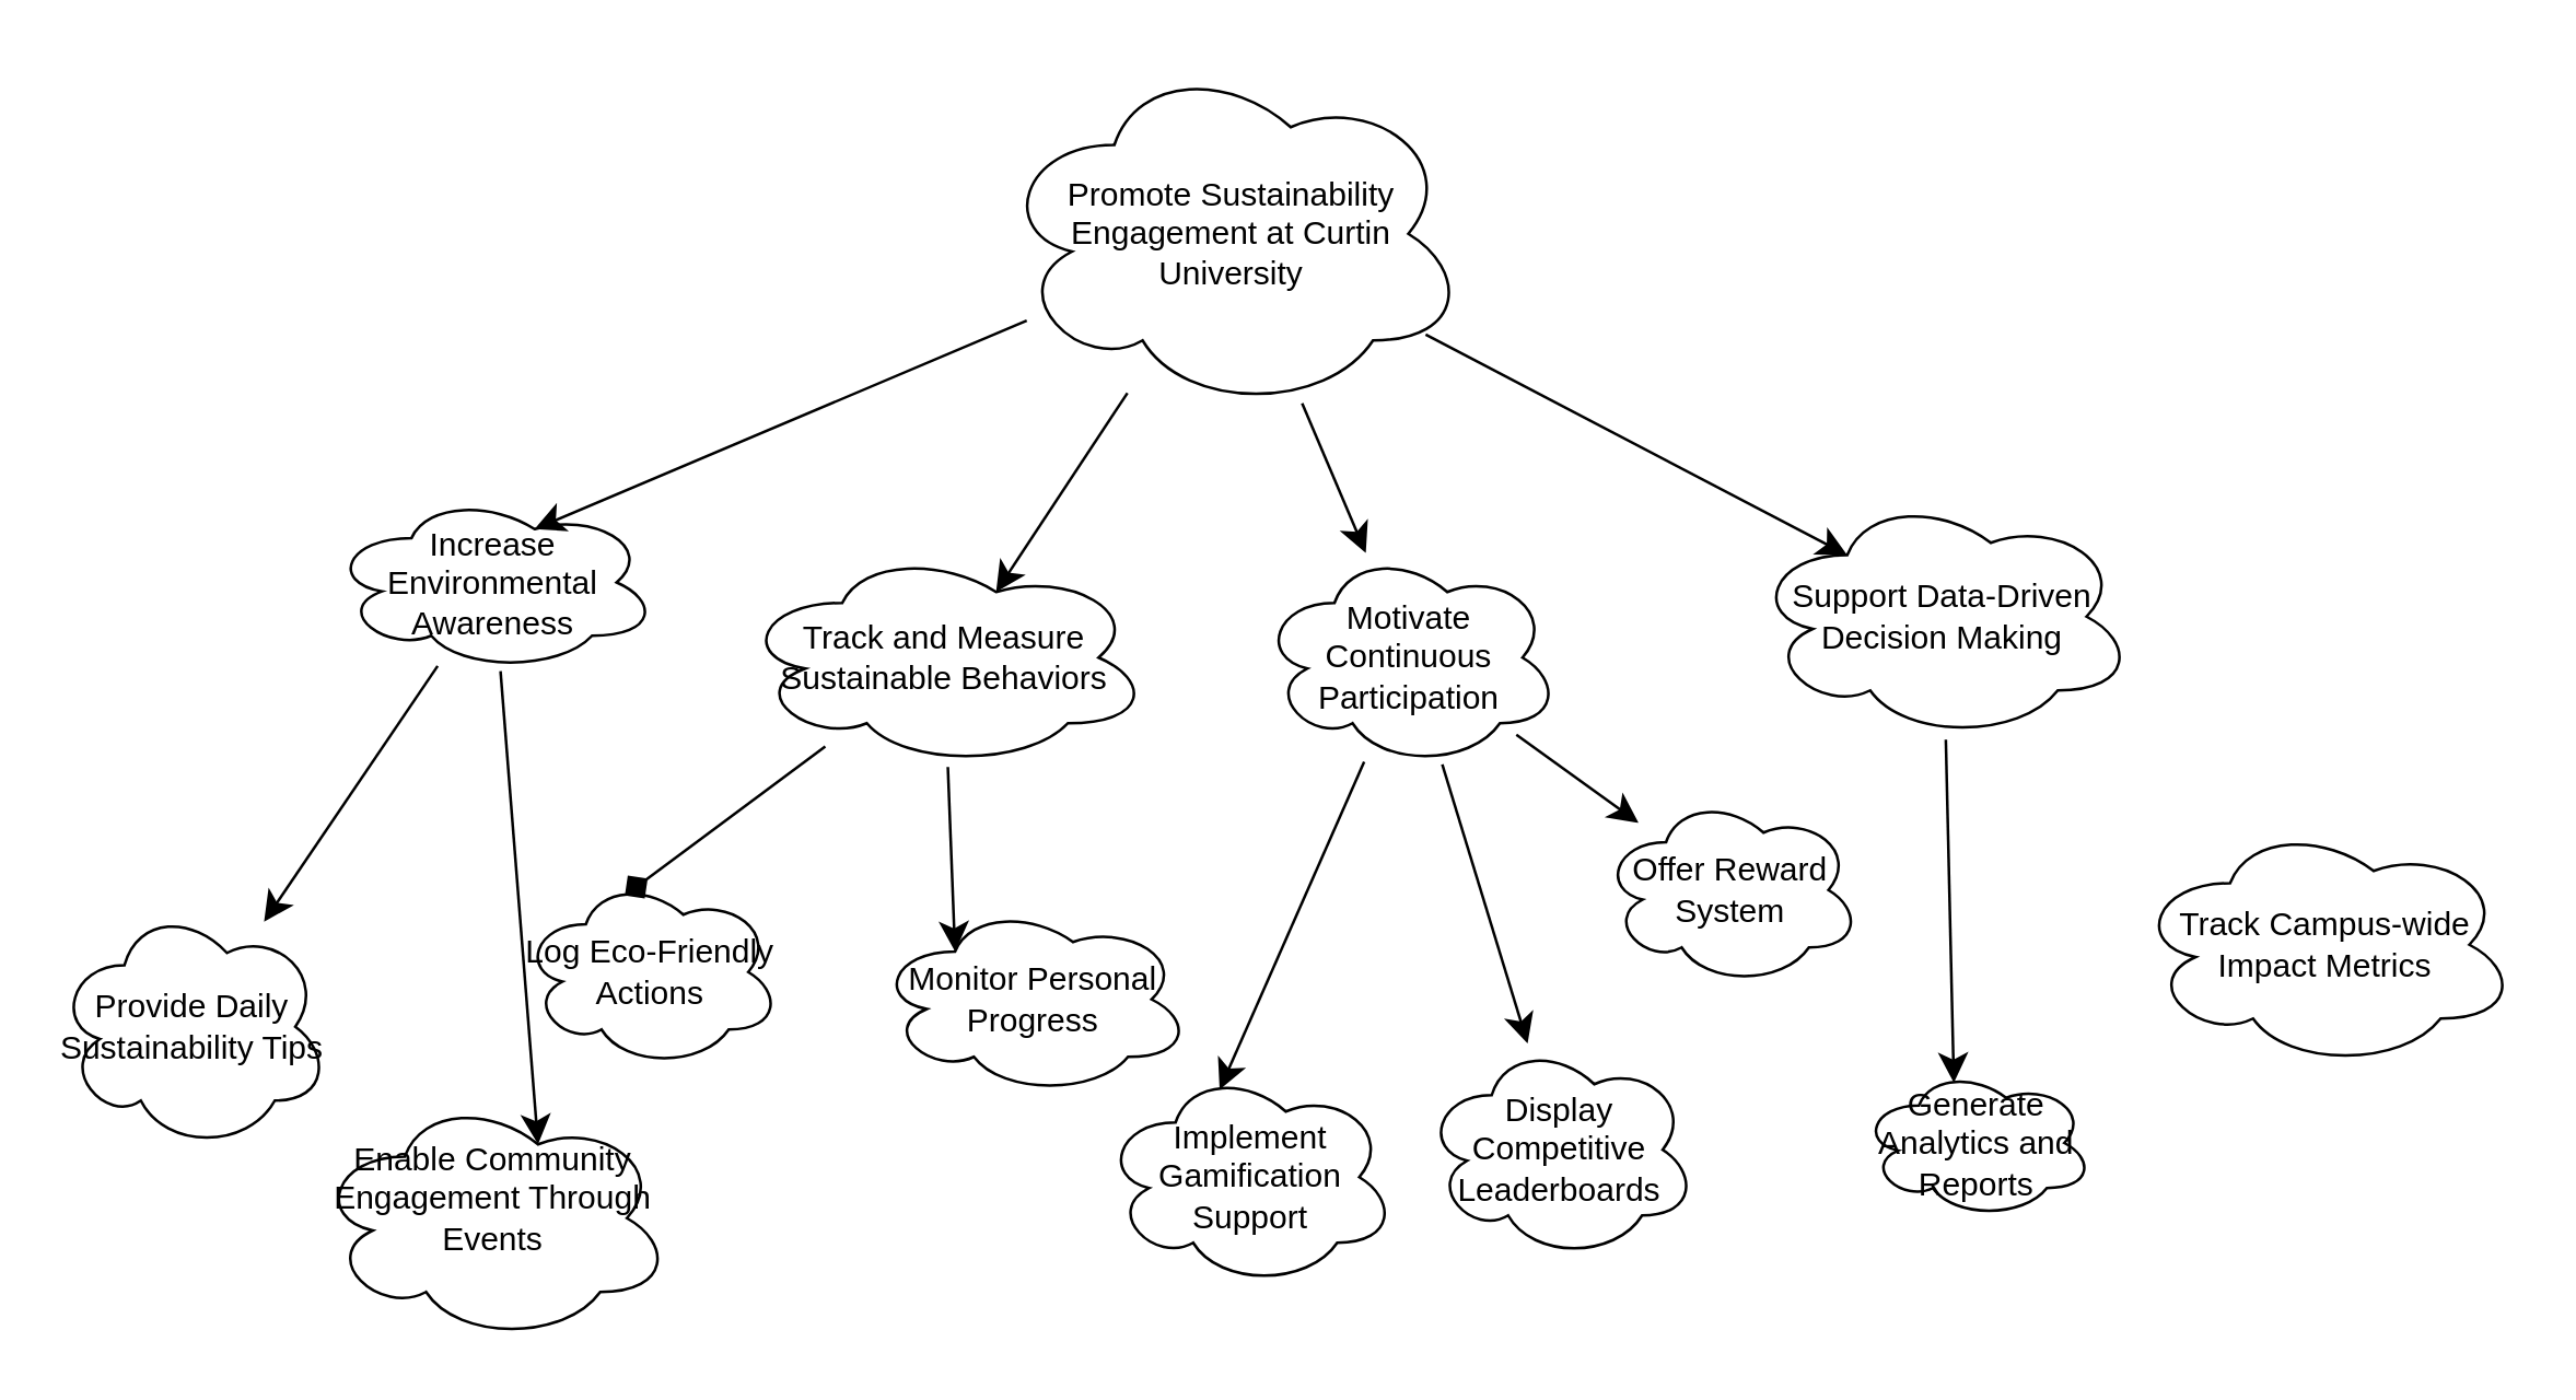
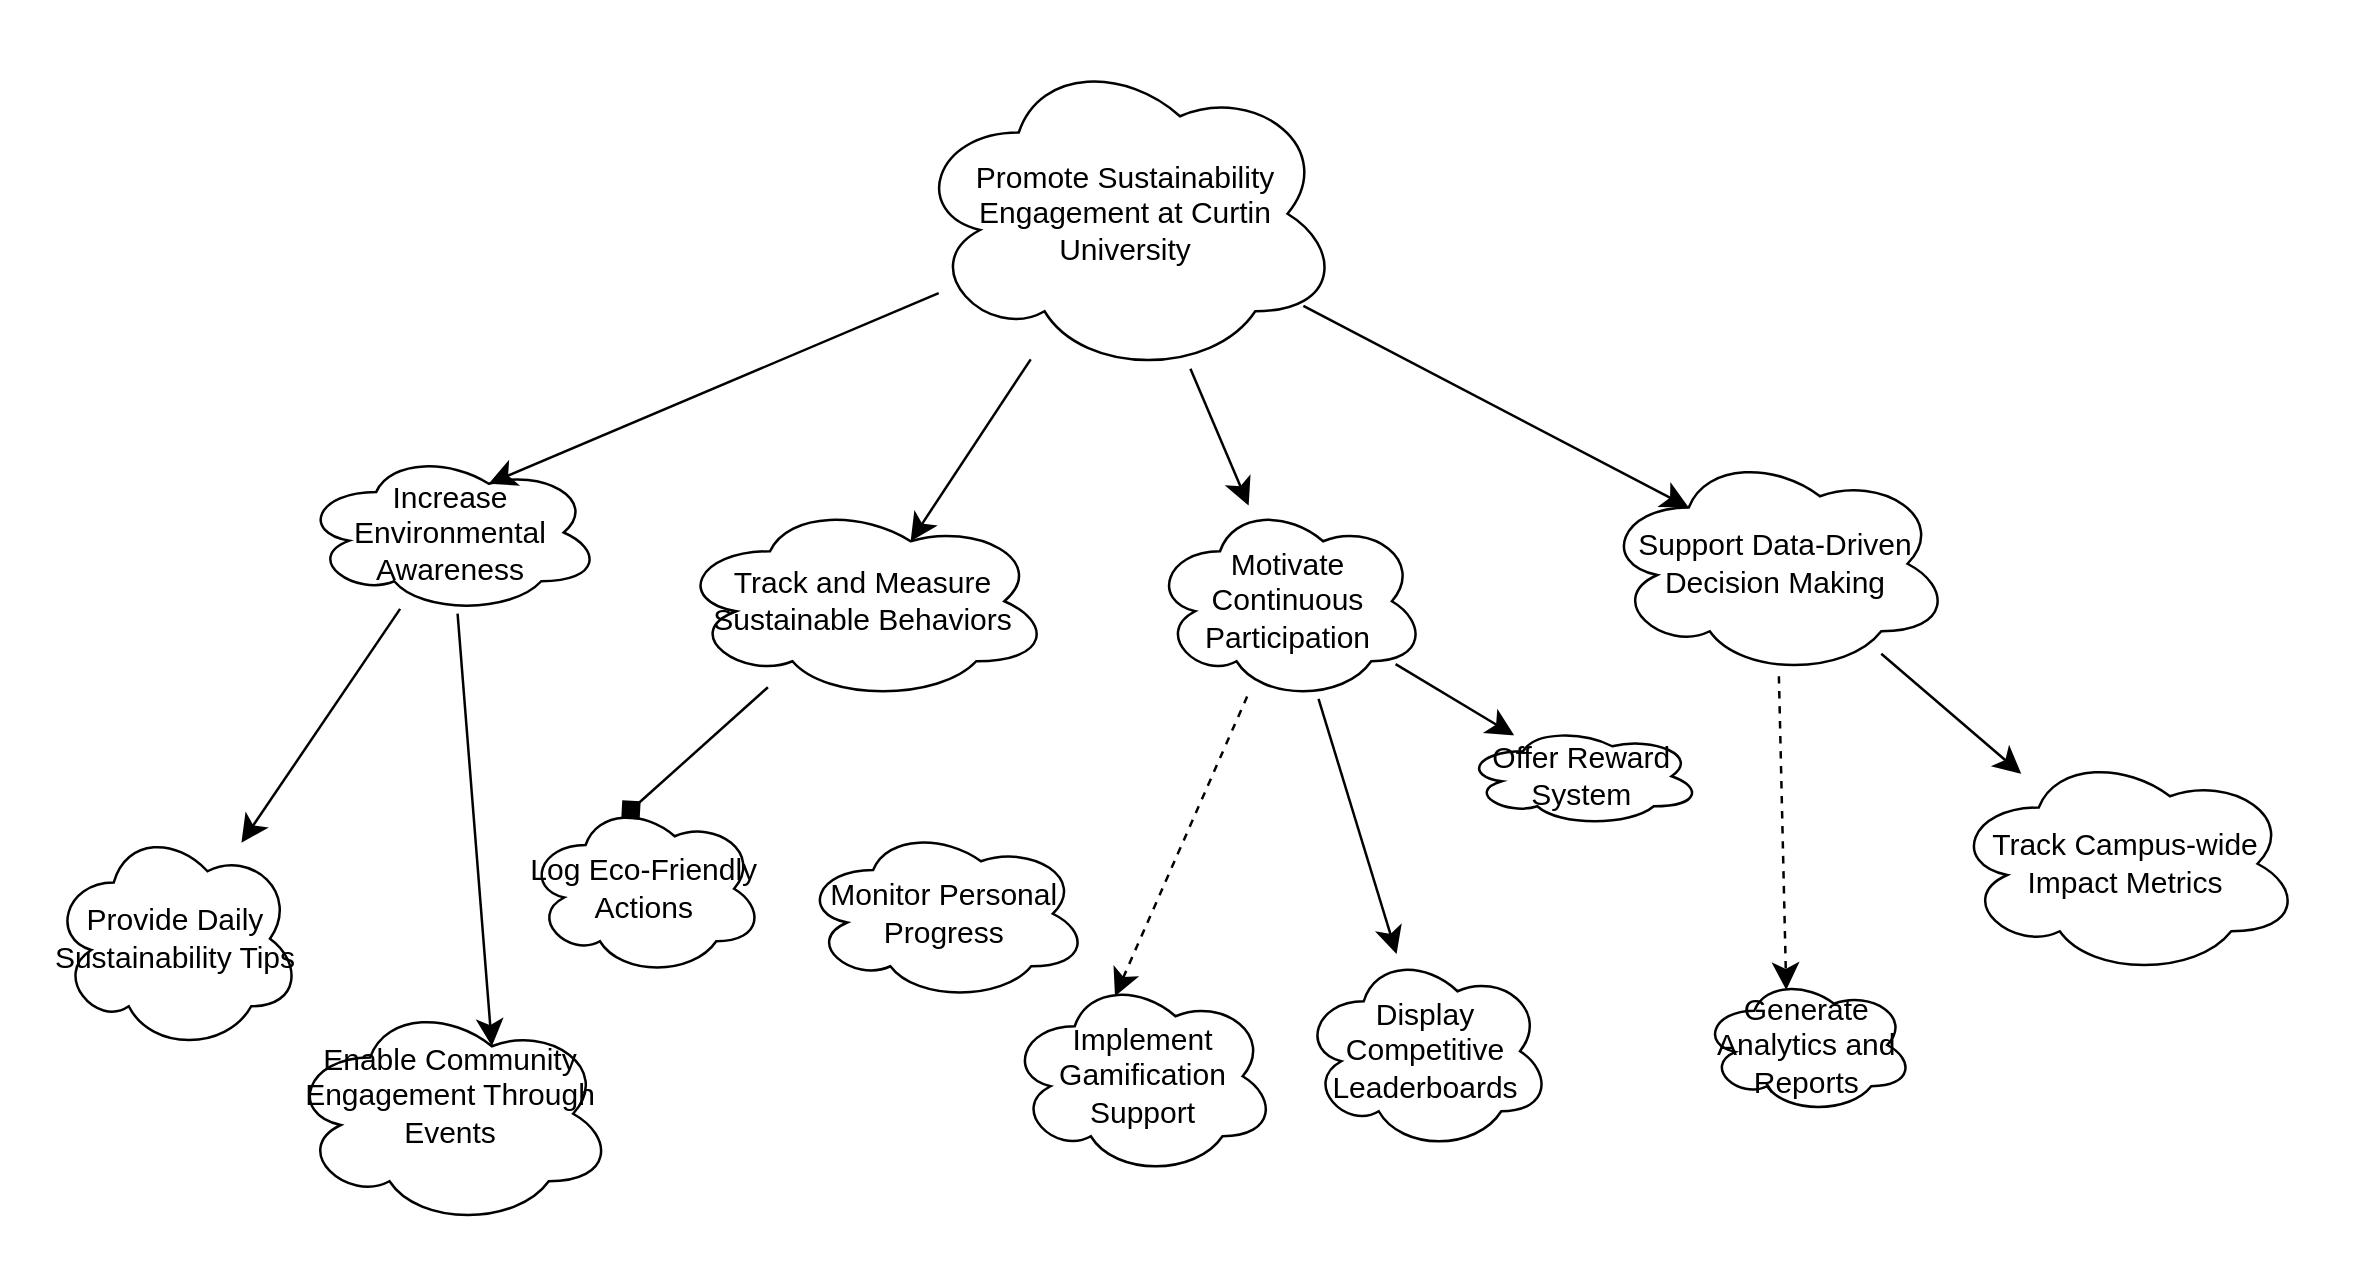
+ <mxCell id="10" style="edgeStyle=none;curved=1;rounded=0;orthogonalLoop=1;jettySize=auto;html=1;fontSize=12;startSize=8;endSize=8;" edge="1" parent="1" source="11" target="19"><mxGeometry relative="1" as="geometry" /></mxCell>
- <mxCell id="25" style="edgeStyle=none;curved=1;rounded=0;orthogonalLoop=1;jettySize=auto;html=1;entryX=0.25;entryY=0.25;entryDx=0;entryDy=0;entryPerimeter=0;fontSize=12;startSize=8;endSize=8;" edge="1" parent="1" source="4" target="15"><mxGeometry relative="1" as="geometry" /></mxCell>
- <mxCell id="17" value="&lt;div class=&quot;text-xs&quot;&gt;Offer Reward System&lt;/div&gt;" style="ellipse;shape=cloud;whiteSpace=wrap;html=1;" vertex="1" parent="1"><mxGeometry x="585" y="290" width="95" height="70" as="geometry" /></mxCell>
+ <mxCell id="17" value="&lt;div class=&quot;text-xs&quot;&gt;Offer Reward System&lt;/div&gt;" style="ellipse;shape=cloud;whiteSpace=wrap;html=1;" vertex="1" parent="1"><mxGeometry x="585" y="290" width="95" height="40" as="geometry" /></mxCell>
- <mxCell id="27" style="edgeStyle=none;curved=1;rounded=0;orthogonalLoop=1;jettySize=auto;html=1;entryX=0.4;entryY=0.1;entryDx=0;entryDy=0;entryPerimeter=0;fontSize=12;startSize=8;endSize=8;" edge="1" parent="1" source="11" target="18"><mxGeometry relative="1" as="geometry" /></mxCell>
+ <mxCell id="27" style="edgeStyle=none;curved=1;rounded=0;orthogonalLoop=1;jettySize=auto;html=1;entryX=0.4;entryY=0.1;entryDx=0;entryDy=0;entryPerimeter=0;fontSize=12;startSize=8;endSize=8;dashed=1;" edge="1" parent="1" source="11" target="18"><mxGeometry relative="1" as="geometry" /></mxCell>
- <mxCell id="26" style="edgeStyle=none;curved=1;rounded=0;orthogonalLoop=1;jettySize=auto;html=1;entryX=0.4;entryY=0.1;entryDx=0;entryDy=0;entryPerimeter=0;fontSize=12;startSize=8;endSize=8;" edge="1" parent="1" source="9" target="16"><mxGeometry relative="1" as="geometry" /></mxCell>
+ <mxCell id="26" style="edgeStyle=none;curved=1;rounded=0;orthogonalLoop=1;jettySize=auto;html=1;entryX=0.4;entryY=0.1;entryDx=0;entryDy=0;entryPerimeter=0;fontSize=12;startSize=8;endSize=8;dashed=1;" edge="1" parent="1" source="9" target="16"><mxGeometry relative="1" as="geometry" /></mxCell>
- <mxCell id="14" value="&lt;div class=&quot;text-xs&quot;&gt;Log Eco-Friendly Actions&lt;/div&gt;" style="ellipse;shape=cloud;whiteSpace=wrap;html=1;" vertex="1" parent="1"><mxGeometry x="190" y="320" width="95" height="70" as="geometry" /></mxCell>
+ <mxCell id="14" value="&lt;div class=&quot;text-xs&quot;&gt;Log Eco-Friendly Actions&lt;/div&gt;" style="ellipse;shape=cloud;whiteSpace=wrap;html=1;" vertex="1" parent="1"><mxGeometry x="210" y="320" width="95" height="70" as="geometry" /></mxCell>
